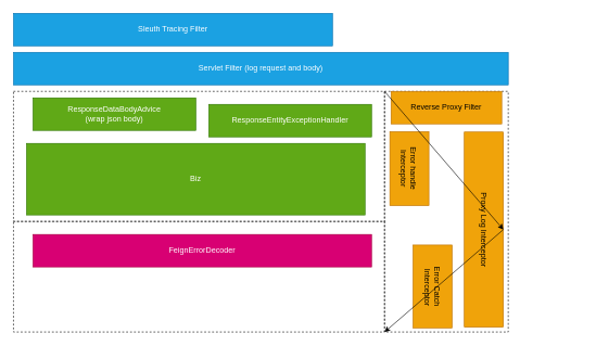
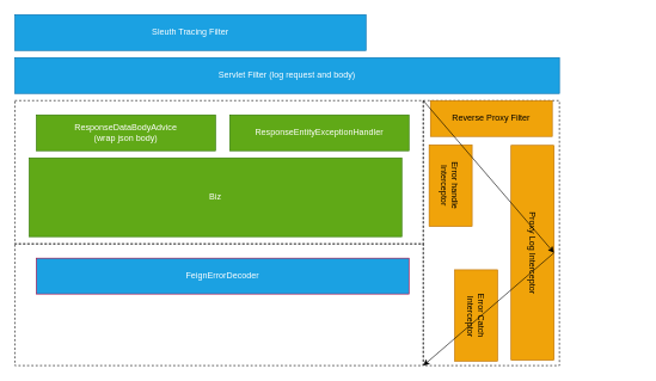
- <mxCell id="6" value="ResponseDataBodyAdvice&lt;br&gt;(wrap json body)" style="rounded=0;whiteSpace=wrap;html=1;fillColor=#60a917;fontColor=#ffffff;strokeColor=#2D7600;" vertex="1" parent="1"><mxGeometry x="50" y="150" width="250" height="50" as="geometry" /></mxCell>
+ <mxCell id="6" value="ResponseDataBodyAdvice&lt;br&gt;(wrap json body)" style="rounded=0;whiteSpace=wrap;html=1;fillColor=#60a917;fontColor=#ffffff;strokeColor=#2D7600;" vertex="1" parent="1"><mxGeometry x="50" y="160" width="250" height="50" as="geometry" /></mxCell>
- <mxCell id="8" value="FeignErrorDecoder" style="rounded=0;whiteSpace=wrap;html=1;fillColor=#d80073;fontColor=#ffffff;strokeColor=#A50040;" vertex="1" parent="1"><mxGeometry x="50" y="360" width="520" height="50" as="geometry" /></mxCell>
+ <mxCell id="8" value="FeignErrorDecoder" style="rounded=0;whiteSpace=wrap;html=1;fillColor=#1ba1e2;fontColor=#ffffff;strokeColor=#A50040;" vertex="1" parent="1"><mxGeometry x="50" y="360" width="520" height="50" as="geometry" /></mxCell>
